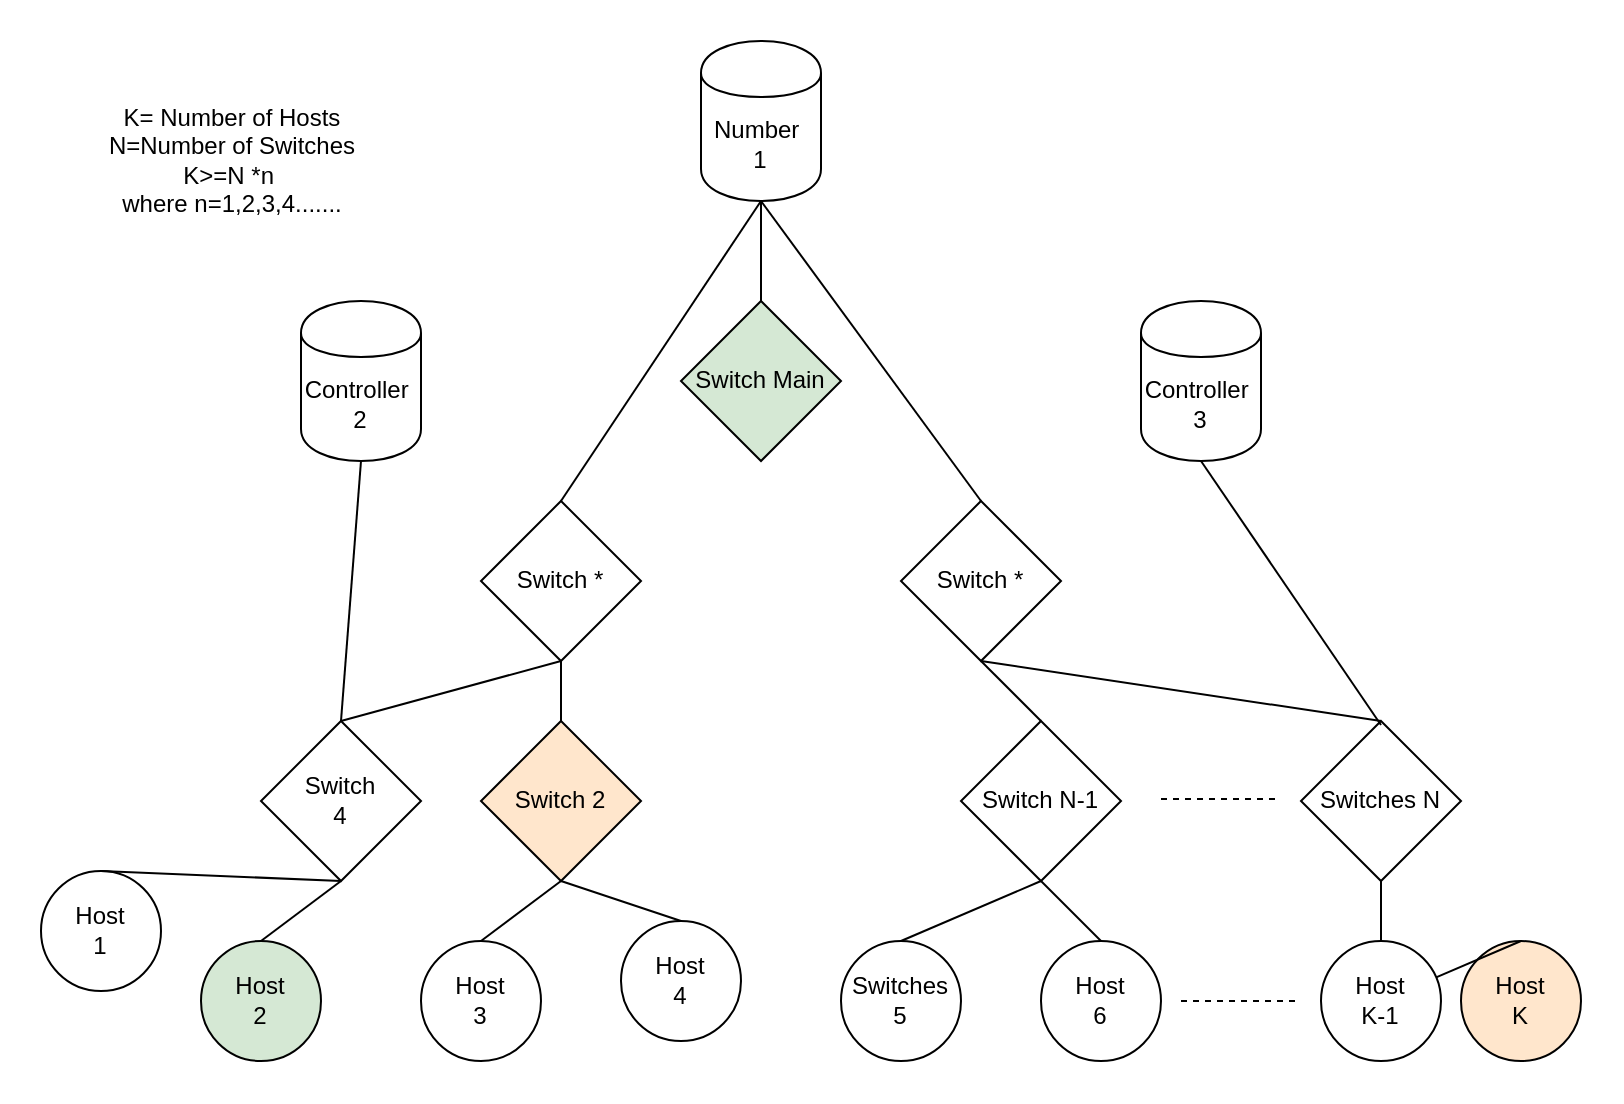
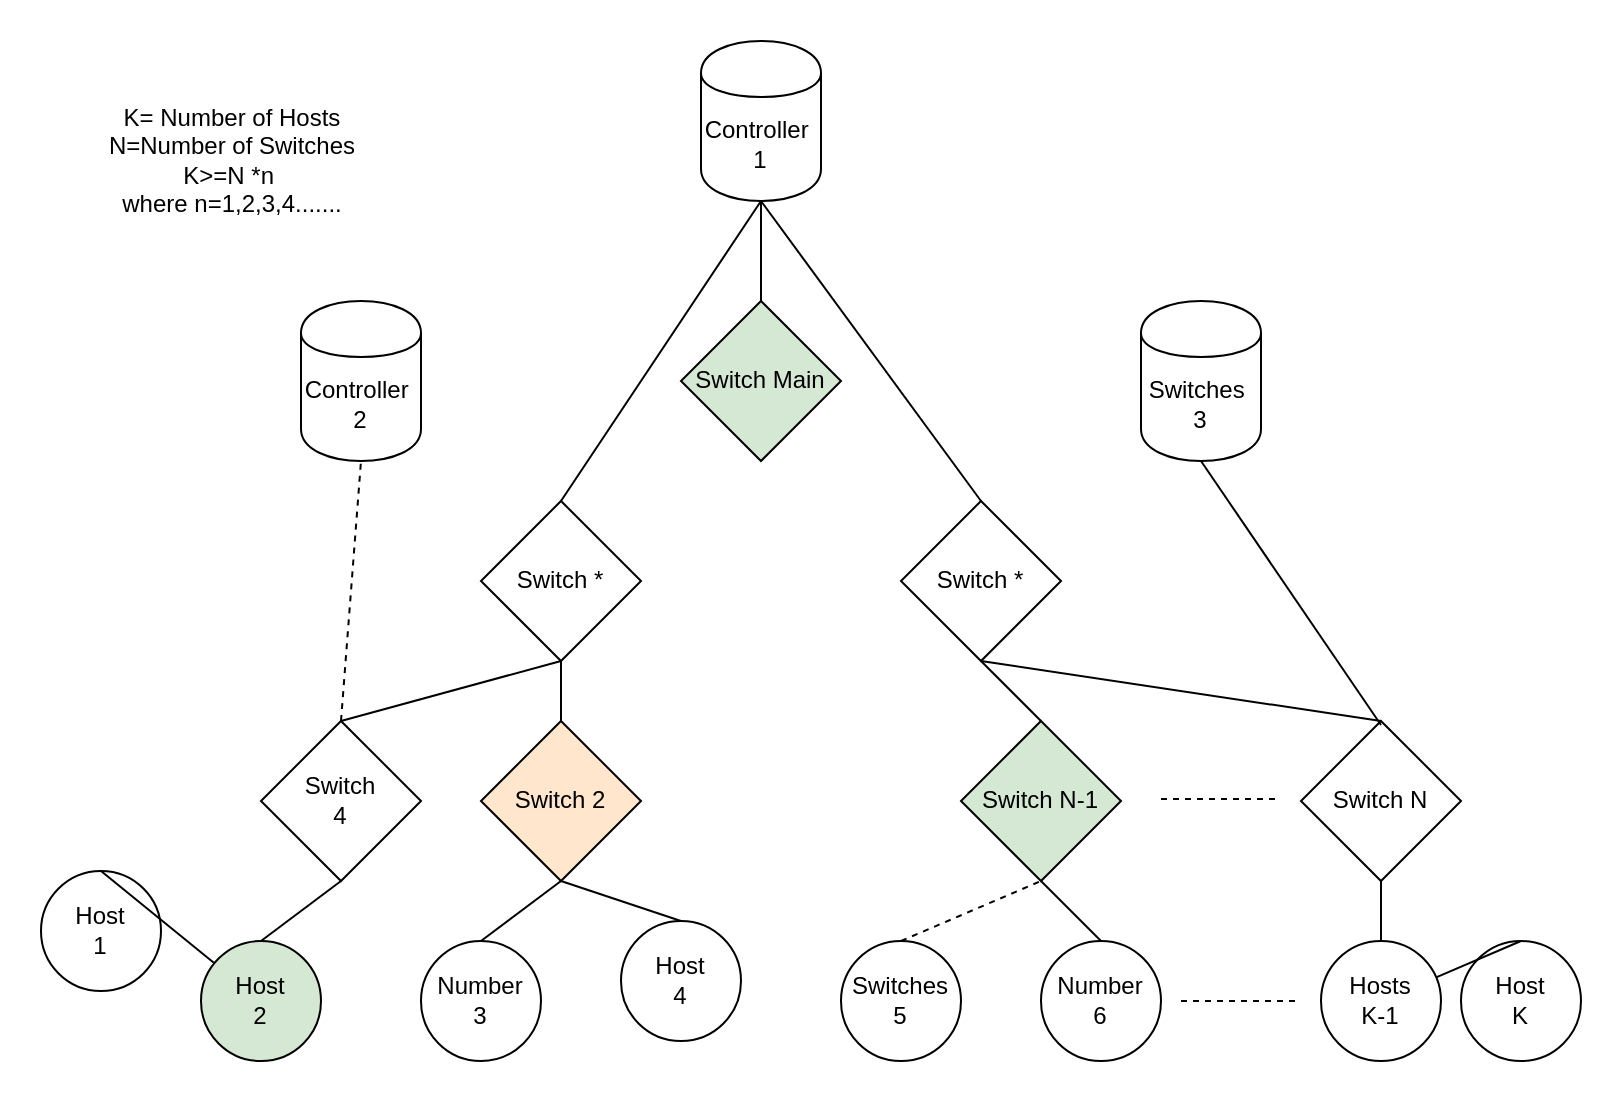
- <mxCell id="2" value="Number&amp;nbsp;&lt;br&gt;1&lt;br&gt;" style="shape=cylinder;whiteSpace=wrap;html=1;boundedLbl=1;backgroundOutline=1;" vertex="1" parent="1"><mxGeometry x="350" y="20" width="60" height="80" as="geometry" /></mxCell>
+ <mxCell id="2" value="Controller&amp;nbsp;&lt;br&gt;1&lt;br&gt;" style="shape=cylinder;whiteSpace=wrap;html=1;boundedLbl=1;backgroundOutline=1;" vertex="1" parent="1"><mxGeometry x="350" y="20" width="60" height="80" as="geometry" /></mxCell>
- <mxCell id="4" value="Controller&amp;nbsp;&lt;br&gt;3&lt;br&gt;" style="shape=cylinder;whiteSpace=wrap;html=1;boundedLbl=1;backgroundOutline=1;" vertex="1" parent="1"><mxGeometry x="570" y="150" width="60" height="80" as="geometry" /></mxCell>
+ <mxCell id="4" value="Switches&amp;nbsp;&lt;br&gt;3&lt;br&gt;" style="shape=cylinder;whiteSpace=wrap;html=1;boundedLbl=1;backgroundOutline=1;" vertex="1" parent="1"><mxGeometry x="570" y="150" width="60" height="80" as="geometry" /></mxCell>
- <mxCell id="19" value="" style="endArrow=none;html=1;entryX=0.5;entryY=1;entryDx=0;entryDy=0;exitX=0.5;exitY=0;exitDx=0;exitDy=0;" edge="1" parent="1" source="8" target="3"><mxGeometry width="50" height="50" relative="1" as="geometry"><mxPoint x="30" y="880" as="sourcePoint" /><mxPoint x="80" y="830" as="targetPoint" /></mxGeometry></mxCell>
+ <mxCell id="19" value="" style="endArrow=none;html=1;entryX=0.5;entryY=1;entryDx=0;entryDy=0;exitX=0.5;exitY=0;exitDx=0;exitDy=0;dashed=1;" edge="1" parent="1" source="8" target="3"><mxGeometry width="50" height="50" relative="1" as="geometry"><mxPoint x="30" y="880" as="sourcePoint" /><mxPoint x="80" y="830" as="targetPoint" /></mxGeometry></mxCell>
- <mxCell id="10" value="Switch N-1" style="rhombus;whiteSpace=wrap;html=1;" vertex="1" parent="1"><mxGeometry x="480" y="360" width="80" height="80" as="geometry" /></mxCell>
+ <mxCell id="10" value="Switch N-1" style="rhombus;whiteSpace=wrap;html=1;fillColor=#d5e8d4;" vertex="1" parent="1"><mxGeometry x="480" y="360" width="80" height="80" as="geometry" /></mxCell>
- <mxCell id="11" value="Switches N" style="rhombus;whiteSpace=wrap;html=1;" vertex="1" parent="1"><mxGeometry x="650" y="360" width="80" height="80" as="geometry" /></mxCell>
+ <mxCell id="11" value="Switch N" style="rhombus;whiteSpace=wrap;html=1;" vertex="1" parent="1"><mxGeometry x="650" y="360" width="80" height="80" as="geometry" /></mxCell>
- <mxCell id="28" value="" style="endArrow=none;html=1;entryX=0.5;entryY=1;entryDx=0;entryDy=0;exitX=0.5;exitY=0;exitDx=0;exitDy=0;" edge="1" parent="1" source="13" target="8"><mxGeometry width="50" height="50" relative="1" as="geometry"><mxPoint x="180" y="370" as="sourcePoint" /><mxPoint x="290" y="340" as="targetPoint" /></mxGeometry></mxCell>
+ <mxCell id="28" value="" style="endArrow=none;html=1;exitX=0.5;exitY=0;exitDx=0;exitDy=0;" edge="1" parent="1" source="13" target="14"><mxGeometry width="50" height="50" relative="1" as="geometry"><mxPoint x="180" y="370" as="sourcePoint" /><mxPoint x="290" y="340" as="targetPoint" /></mxGeometry></mxCell>
- <mxCell id="32" value="" style="endArrow=none;html=1;exitX=0.5;exitY=0;exitDx=0;exitDy=0;entryX=0.5;entryY=1;entryDx=0;entryDy=0;" edge="1" parent="1" source="15" target="10"><mxGeometry width="50" height="50" relative="1" as="geometry"><mxPoint x="350" y="480" as="sourcePoint" /><mxPoint x="290" y="450" as="targetPoint" /></mxGeometry></mxCell>
+ <mxCell id="32" value="" style="endArrow=none;html=1;exitX=0.5;exitY=0;exitDx=0;exitDy=0;entryX=0.5;entryY=1;entryDx=0;entryDy=0;dashed=1;" edge="1" parent="1" source="15" target="10"><mxGeometry width="50" height="50" relative="1" as="geometry"><mxPoint x="350" y="480" as="sourcePoint" /><mxPoint x="290" y="450" as="targetPoint" /></mxGeometry></mxCell>
- <mxCell id="16" value="Host&lt;br&gt;3&lt;br&gt;" style="ellipse;whiteSpace=wrap;html=1;aspect=fixed;" vertex="1" parent="1"><mxGeometry x="210" y="470" width="60" height="60" as="geometry" /></mxCell>
+ <mxCell id="16" value="Number&lt;br&gt;3&lt;br&gt;" style="ellipse;whiteSpace=wrap;html=1;aspect=fixed;" vertex="1" parent="1"><mxGeometry x="210" y="470" width="60" height="60" as="geometry" /></mxCell>
- <mxCell id="18" value="Host&lt;br&gt;6&lt;br&gt;" style="ellipse;whiteSpace=wrap;html=1;aspect=fixed;" vertex="1" parent="1"><mxGeometry x="520" y="470" width="60" height="60" as="geometry" /></mxCell>
+ <mxCell id="18" value="Number&lt;br&gt;6&lt;br&gt;" style="ellipse;whiteSpace=wrap;html=1;aspect=fixed;" vertex="1" parent="1"><mxGeometry x="520" y="470" width="60" height="60" as="geometry" /></mxCell>
- <mxCell id="34" value="Host&lt;br&gt;K-1&lt;br&gt;" style="ellipse;whiteSpace=wrap;html=1;aspect=fixed;" vertex="1" parent="1"><mxGeometry x="660" y="470" width="60" height="60" as="geometry" /></mxCell>
+ <mxCell id="34" value="Hosts&lt;br&gt;K-1&lt;br&gt;" style="ellipse;whiteSpace=wrap;html=1;aspect=fixed;" vertex="1" parent="1"><mxGeometry x="660" y="470" width="60" height="60" as="geometry" /></mxCell>
- <mxCell id="35" value="Host&lt;br&gt;K&lt;br&gt;" style="ellipse;whiteSpace=wrap;html=1;aspect=fixed;fillColor=#ffe6cc;" vertex="1" parent="1"><mxGeometry x="730" y="470" width="60" height="60" as="geometry" /></mxCell>
+ <mxCell id="35" value="Host&lt;br&gt;K&lt;br&gt;" style="ellipse;whiteSpace=wrap;html=1;aspect=fixed;" vertex="1" parent="1"><mxGeometry x="730" y="470" width="60" height="60" as="geometry" /></mxCell>
